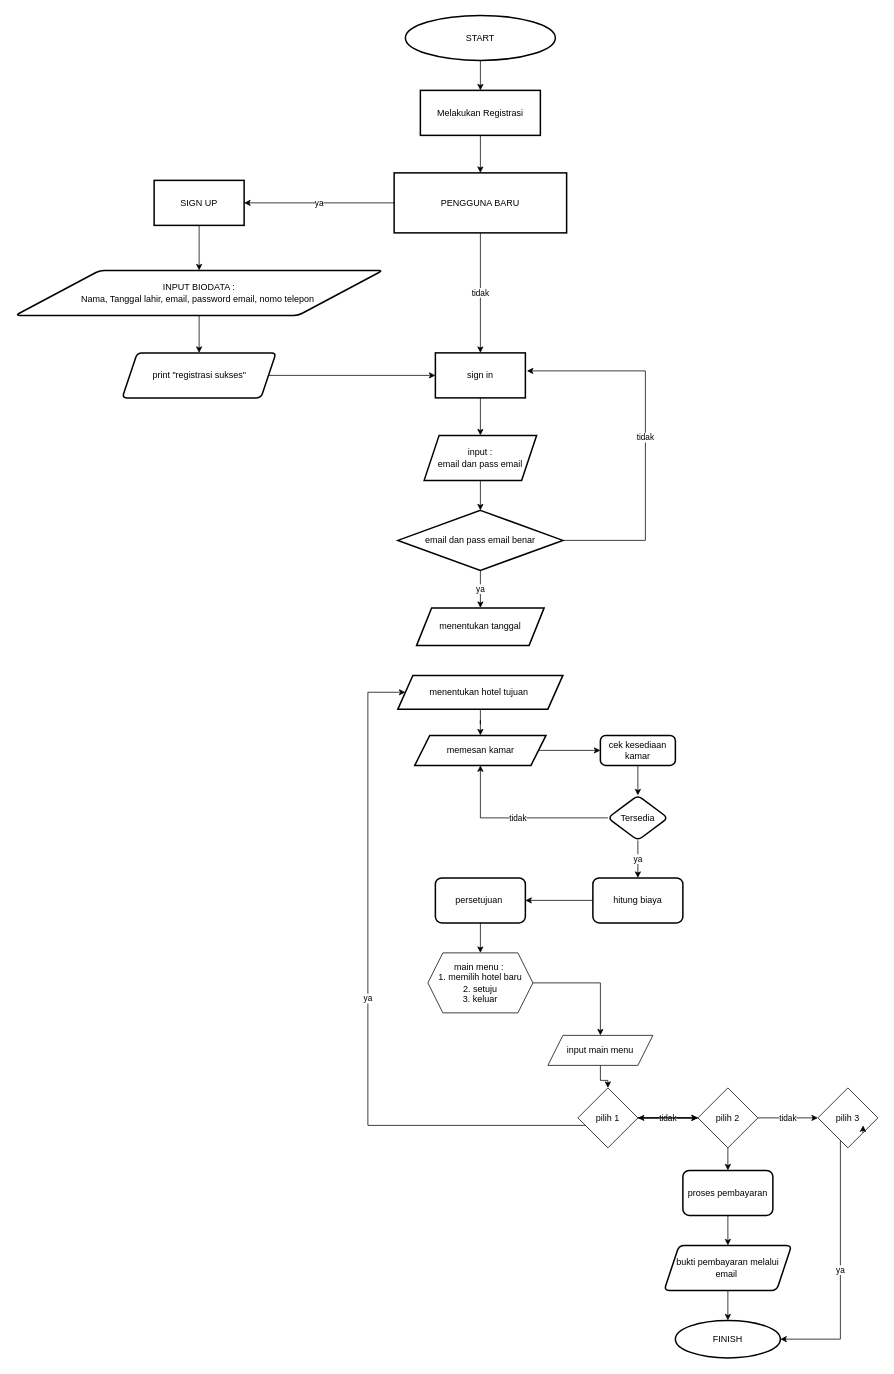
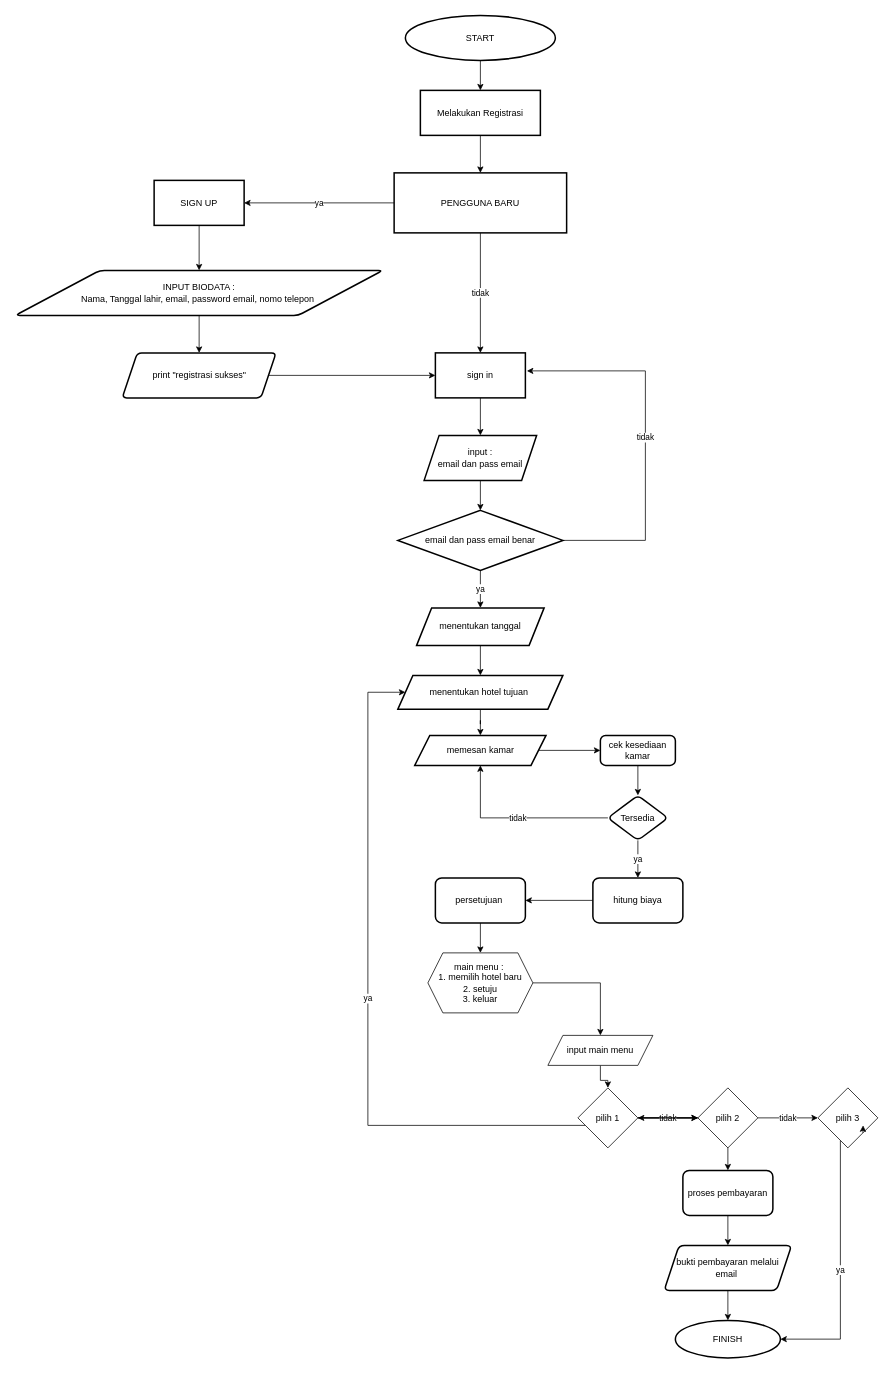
+ <mxCell id="21" value="" style="edgeStyle=orthogonalEdgeStyle;rounded=0;orthogonalLoop=1;jettySize=auto;html=1;" parent="1" source="22" target="25" edge="1"><mxGeometry relative="1" as="geometry" /></mxCell>
